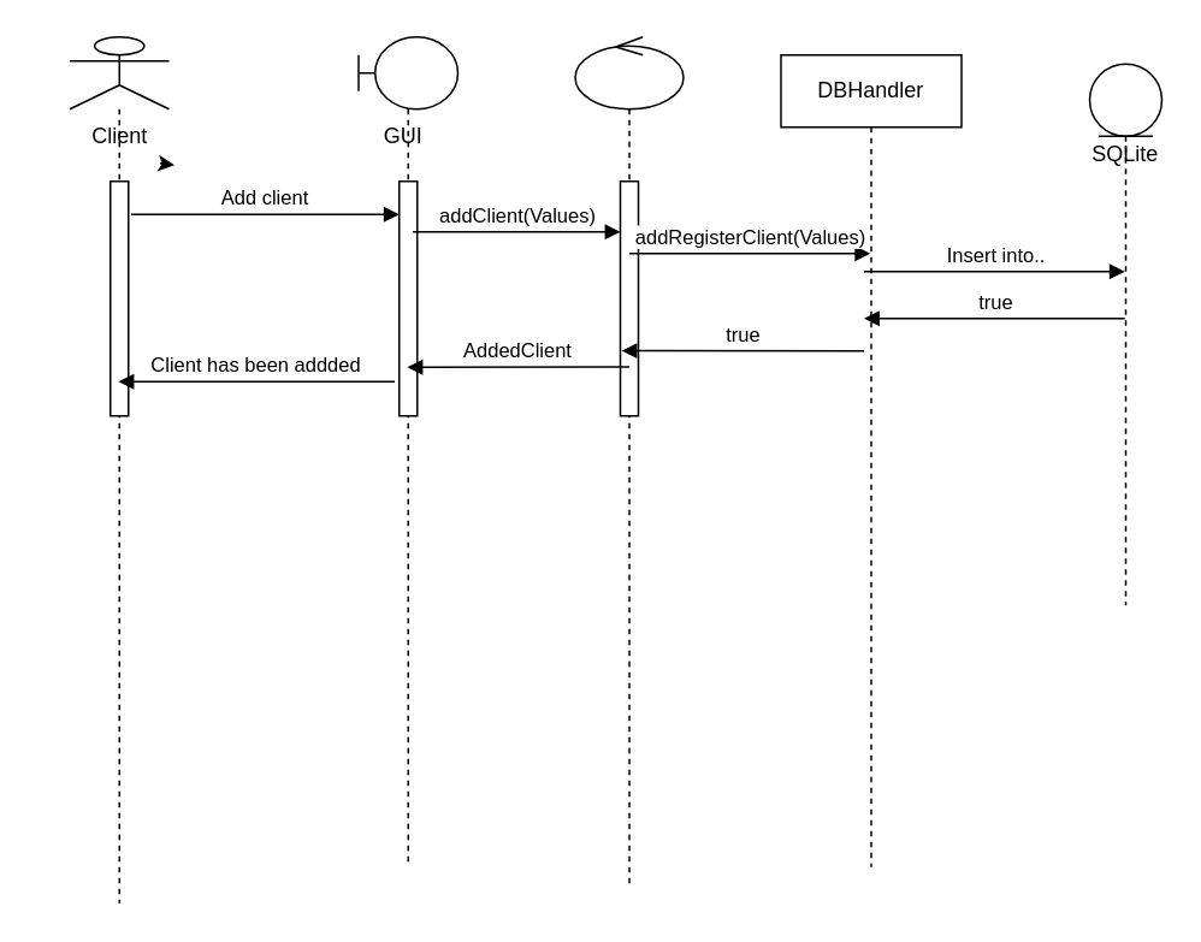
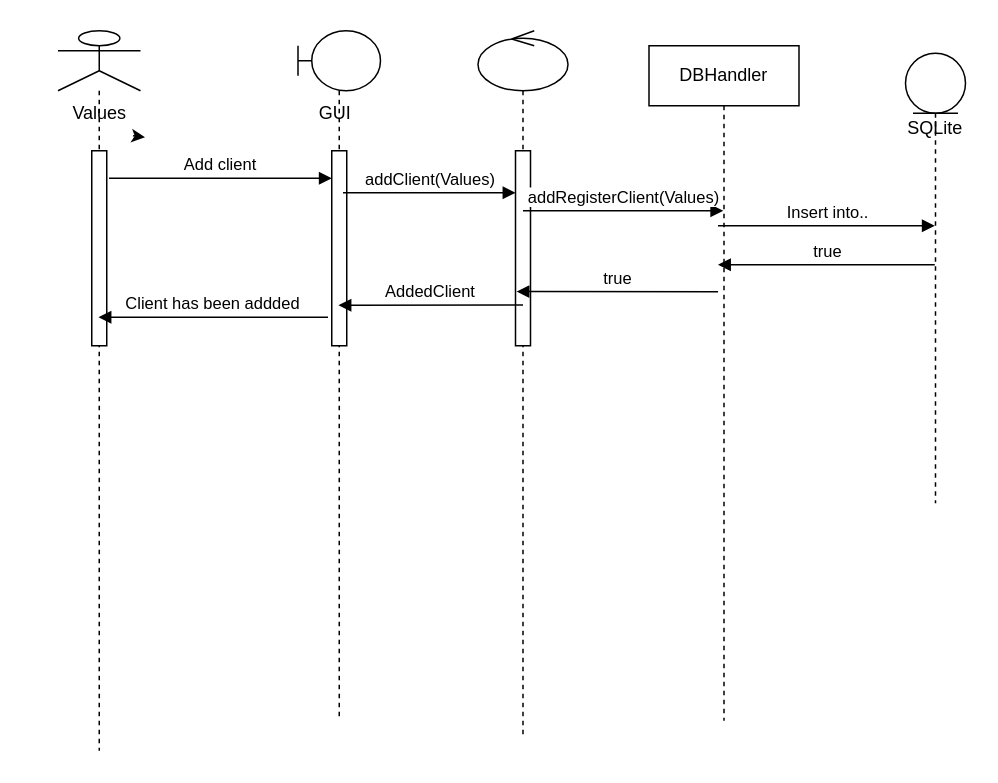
- <mxCell id="3" value="Client" style="text;html=1;strokeColor=none;fillColor=none;align=center;verticalAlign=middle;whiteSpace=wrap;rounded=0;" vertex="1" parent="2"><mxGeometry x="-17.5" y="40" width="90" height="30" as="geometry" /></mxCell>
+ <mxCell id="3" value="Values" style="text;html=1;strokeColor=none;fillColor=none;align=center;verticalAlign=middle;whiteSpace=wrap;rounded=0;" vertex="1" parent="2"><mxGeometry x="-17.5" y="40" width="90" height="30" as="geometry" /></mxCell>
